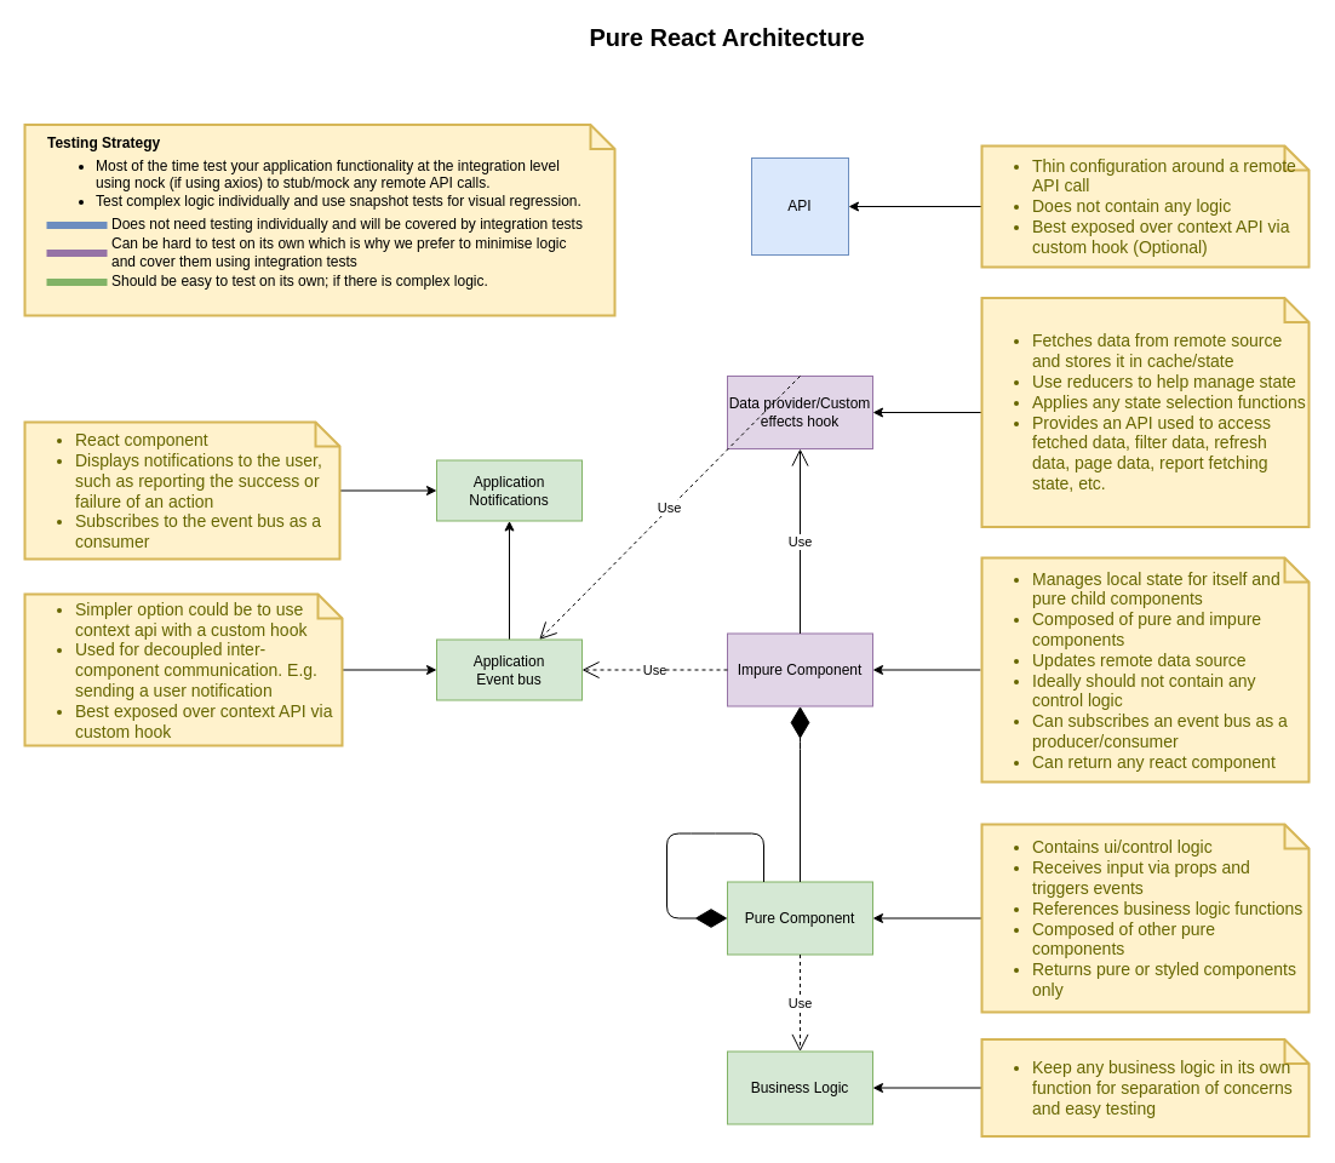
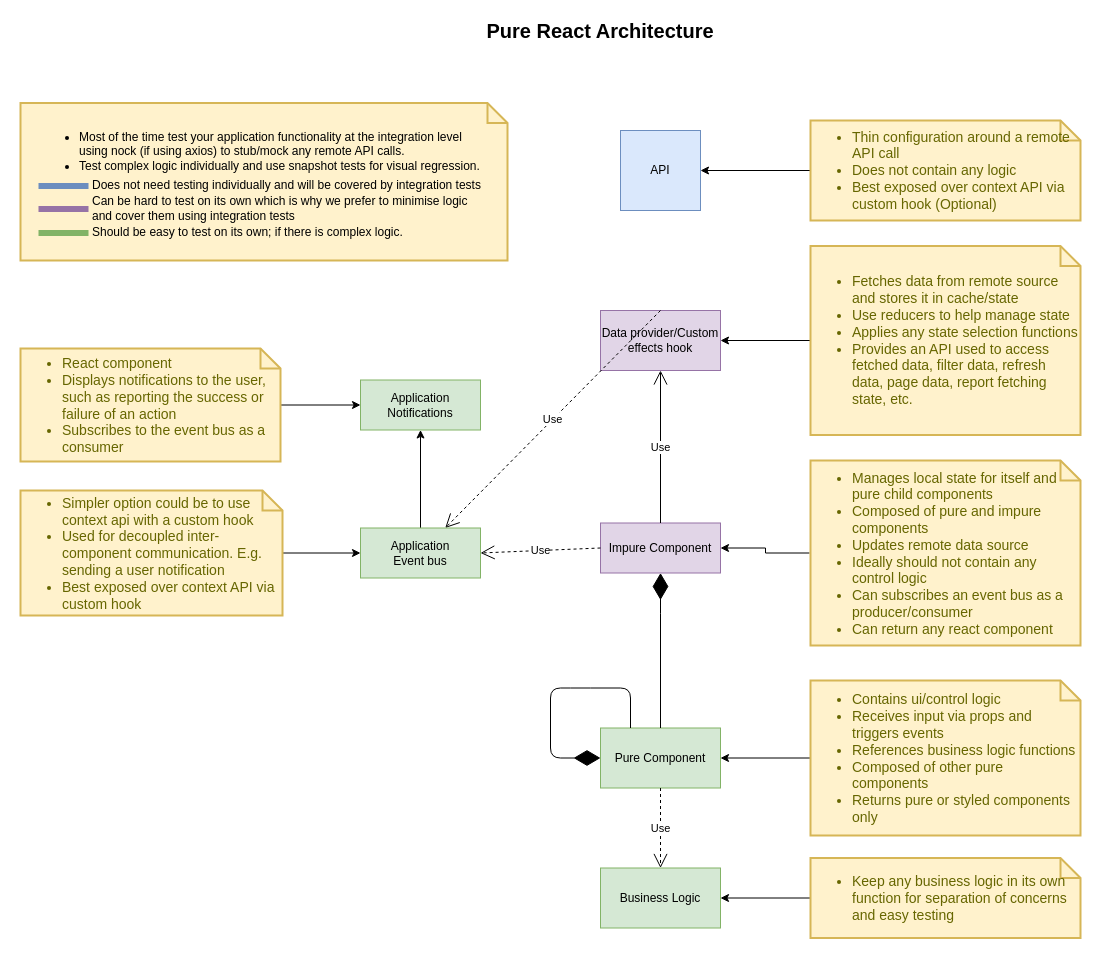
- <mxCell id="37" value="Testing Strategy" style="text;html=1;strokeColor=none;fillColor=none;align=left;verticalAlign=middle;whiteSpace=wrap;rounded=0;fontStyle=1" vertex="1" parent="1"><mxGeometry x="37" y="107.5" width="110" height="20" as="geometry" /></mxCell>
- <mxCell id="4" value="Impure Component" style="rounded=0;whiteSpace=wrap;html=1;fillColor=#e1d5e7;strokeColor=#9673a6;" parent="1" vertex="1"><mxGeometry x="600" y="522.5" width="120" height="60" as="geometry" /></mxCell>
+ <mxCell id="4" value="Impure Component" style="rounded=0;whiteSpace=wrap;html=1;fillColor=#e1d5e7;strokeColor=#9673a6;" parent="1" vertex="1"><mxGeometry x="600" y="522.5" width="120" height="50" as="geometry" /></mxCell>
